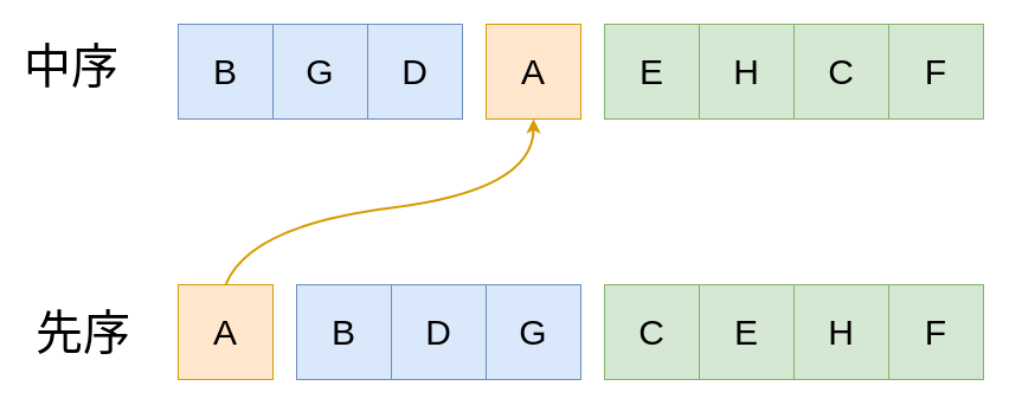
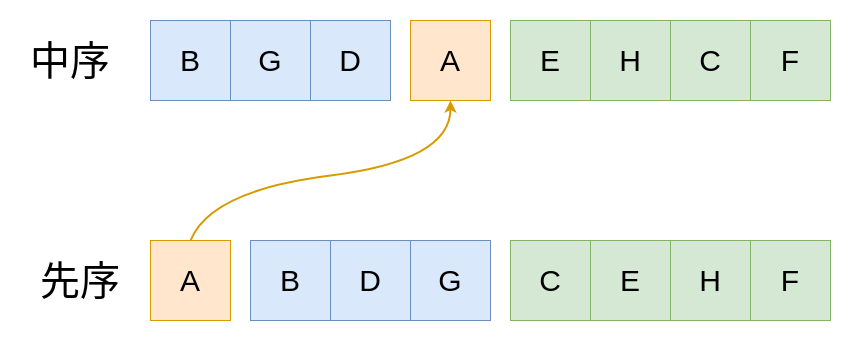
- <mxCell id="18" value="中序" style="text;html=1;strokeColor=none;fillColor=none;align=center;verticalAlign=middle;whiteSpace=wrap;rounded=0;fontSize=40;" vertex="1" parent="1"><mxGeometry x="10" y="25" width="100" height="60" as="geometry" /></mxCell>
+ <mxCell id="18" value="中序" style="text;html=1;strokeColor=none;fillColor=none;align=center;verticalAlign=middle;whiteSpace=wrap;rounded=0;fontSize=40;" vertex="1" parent="1"><mxGeometry x="20" y="30" width="100" height="60" as="geometry" /></mxCell>
- <mxCell id="19" value="先序" style="text;html=1;strokeColor=none;fillColor=none;align=center;verticalAlign=middle;whiteSpace=wrap;rounded=0;fontSize=40;" vertex="1" parent="1"><mxGeometry x="20" y="250" width="100" height="60" as="geometry" /></mxCell>
+ <mxCell id="19" value="先序" style="text;html=1;strokeColor=none;fillColor=none;align=center;verticalAlign=middle;whiteSpace=wrap;rounded=0;fontSize=40;" vertex="1" parent="1"><mxGeometry x="30" y="250" width="100" height="60" as="geometry" /></mxCell>
